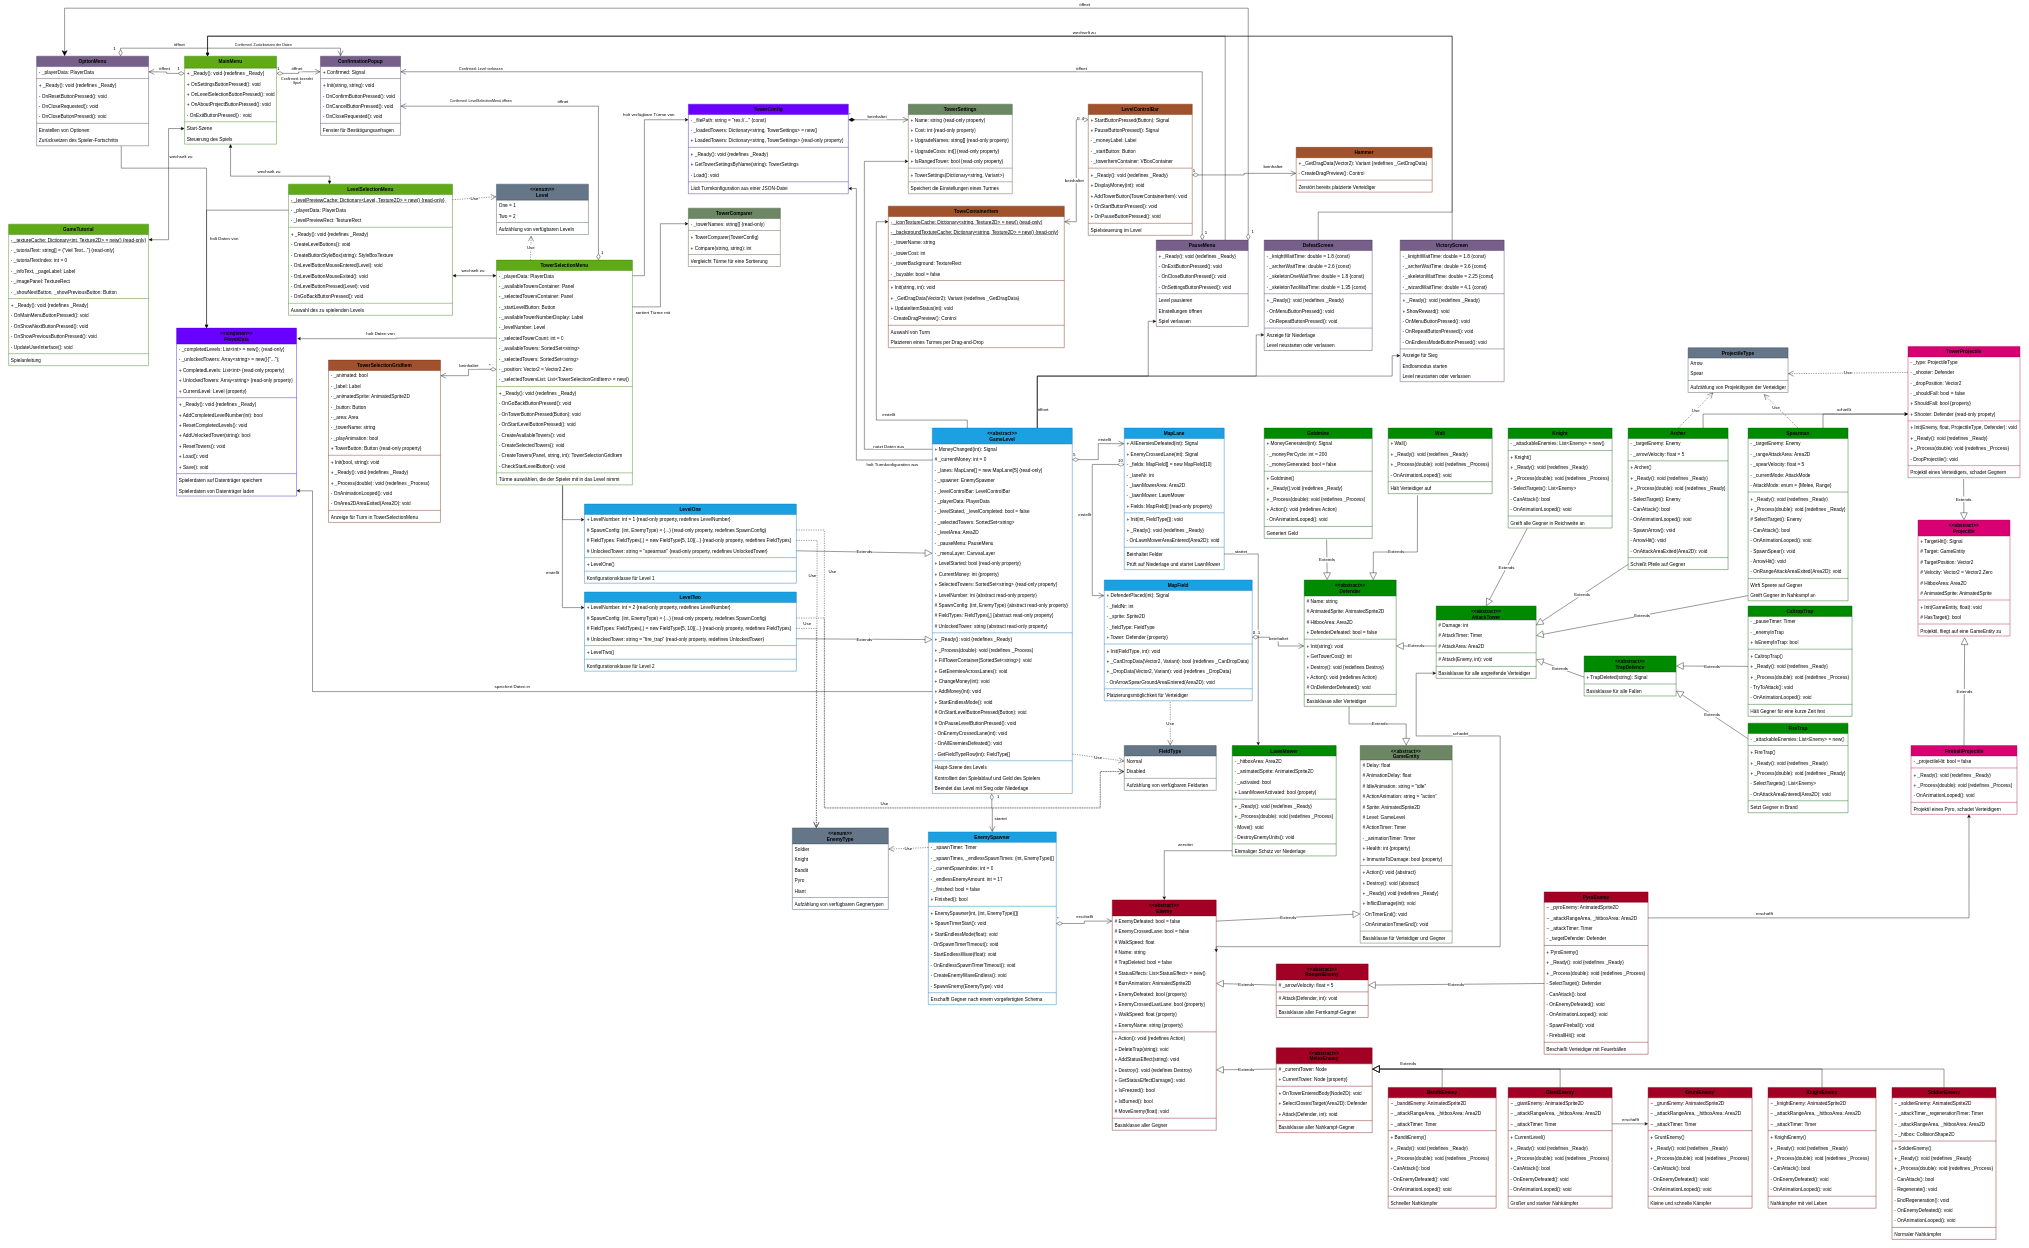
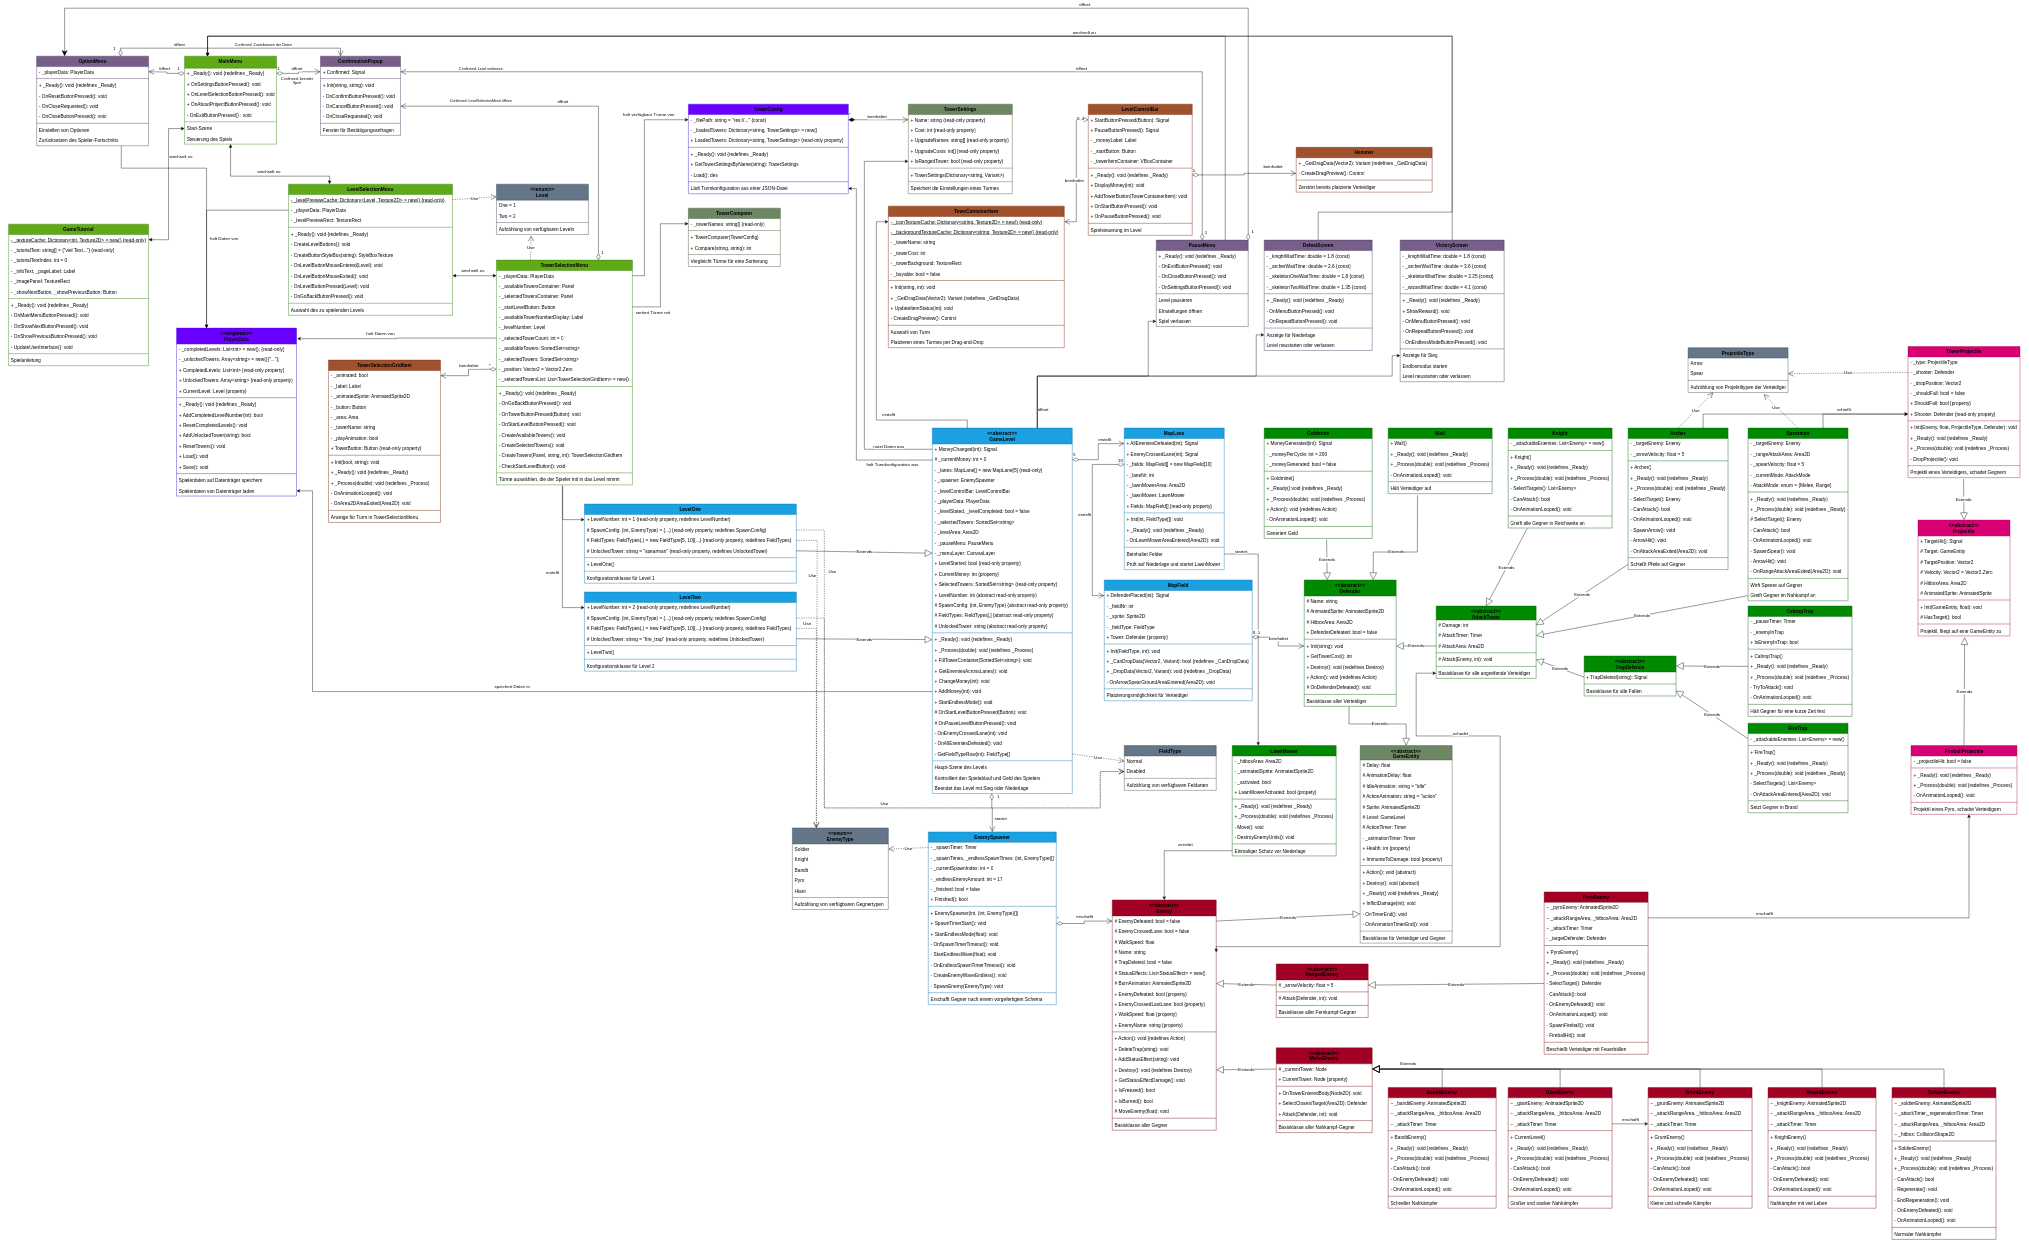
- <mxCell id="130" value="- Load(): void" style="text;strokeColor=none;fillColor=none;align=left;verticalAlign=top;spacingLeft=4;spacingRight=4;overflow=hidden;rotatable=0;points=[[0,0.5],[1,0.5]];portConstraint=eastwest;whiteSpace=wrap;html=1;" parent="123" vertex="1"><mxGeometry y="164" width="400" height="26" as="geometry" /></mxCell>
+ <mxCell id="130" value="- Load(): des" style="text;strokeColor=none;fillColor=none;align=left;verticalAlign=top;spacingLeft=4;spacingRight=4;overflow=hidden;rotatable=0;points=[[0,0.5],[1,0.5]];portConstraint=eastwest;whiteSpace=wrap;html=1;" parent="123" vertex="1"><mxGeometry y="164" width="400" height="26" as="geometry" /></mxCell>
- <mxCell id="449" value="Use" style="endArrow=open;endSize=12;dashed=1;html=1;rounded=0;exitX=0.446;exitY=1.115;exitDx=0;exitDy=0;exitPerimeter=0;entryX=0.5;entryY=0;entryDx=0;entryDy=0;" parent="1" source="339" target="355" edge="1"><mxGeometry width="160" relative="1" as="geometry"><mxPoint x="2910" y="1800" as="sourcePoint" /><mxPoint x="3070" y="1800" as="targetPoint" /></mxGeometry></mxCell>
+ <mxCell id="746" value="" style="endArrow=block;endSize=16;endFill=0;html=1;rounded=0;entryX=1;entryY=0.5;entryDx=0;entryDy=0;exitX=0.5;exitY=0;exitDx=0;exitDy=0;" parent="1" source="683" target="654" edge="1"><mxGeometry width="160" relative="1" as="geometry"><mxPoint x="3690" y="2700" as="sourcePoint" /><mxPoint x="3850" y="2700" as="targetPoint" /><Array as="points"><mxPoint x="4250" y="2673" /></Array></mxGeometry></mxCell>
